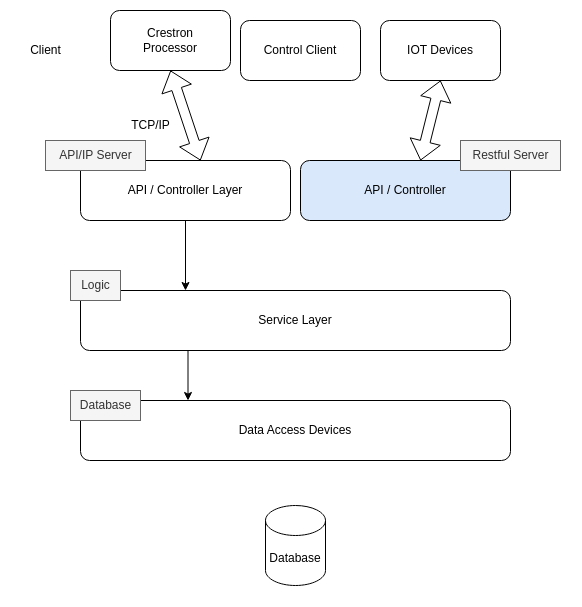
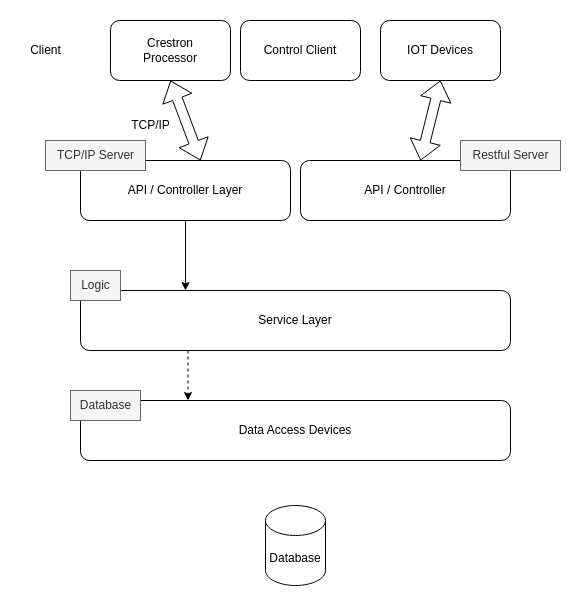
- <mxCell id="2" value="Crestron&lt;br&gt;Processor" style="rounded=1;whiteSpace=wrap;html=1;" vertex="1" parent="1"><mxGeometry x="110" y="10" width="120" height="60" as="geometry" /></mxCell>
+ <mxCell id="2" value="Crestron&lt;br&gt;Processor" style="rounded=1;whiteSpace=wrap;html=1;" vertex="1" parent="1"><mxGeometry x="110" y="20" width="120" height="60" as="geometry" /></mxCell>
- <mxCell id="11" value="API/IP Server" style="text;html=1;resizable=0;autosize=1;align=center;verticalAlign=middle;points=[];rounded=0;fillColor=#f5f5f5;fontColor=#333333;strokeColor=#666666;" vertex="1" parent="1"><mxGeometry x="45" y="140" width="100" height="30" as="geometry" /></mxCell>
+ <mxCell id="11" value="TCP/IP Server" style="text;html=1;resizable=0;autosize=1;align=center;verticalAlign=middle;points=[];rounded=0;fillColor=#f5f5f5;fontColor=#333333;strokeColor=#666666;" vertex="1" parent="1"><mxGeometry x="45" y="140" width="100" height="30" as="geometry" /></mxCell>
- <mxCell id="8" value="API / Controller" style="rounded=1;whiteSpace=wrap;html=1;fillColor=#dae8fc;" vertex="1" parent="1"><mxGeometry x="300" y="160" width="210" height="60" as="geometry" /></mxCell>
+ <mxCell id="8" value="API / Controller" style="rounded=1;whiteSpace=wrap;html=1;" vertex="1" parent="1"><mxGeometry x="300" y="160" width="210" height="60" as="geometry" /></mxCell>
- <mxCell id="19" value="" style="endArrow=classic;html=1;rounded=0;exitX=0.25;exitY=1;exitDx=0;exitDy=0;entryX=0.25;entryY=0;entryDx=0;entryDy=0;" edge="1" parent="1" source="7" target="12"><mxGeometry width="50" height="50" relative="1" as="geometry"><mxPoint x="250" y="270" as="sourcePoint" /><mxPoint x="300" y="220" as="targetPoint" /></mxGeometry></mxCell>
+ <mxCell id="19" value="" style="endArrow=classic;html=1;rounded=0;exitX=0.25;exitY=1;exitDx=0;exitDy=0;entryX=0.25;entryY=0;entryDx=0;entryDy=0;dashed=1;" edge="1" parent="1" source="7" target="12"><mxGeometry width="50" height="50" relative="1" as="geometry"><mxPoint x="250" y="270" as="sourcePoint" /><mxPoint x="300" y="220" as="targetPoint" /></mxGeometry></mxCell>
